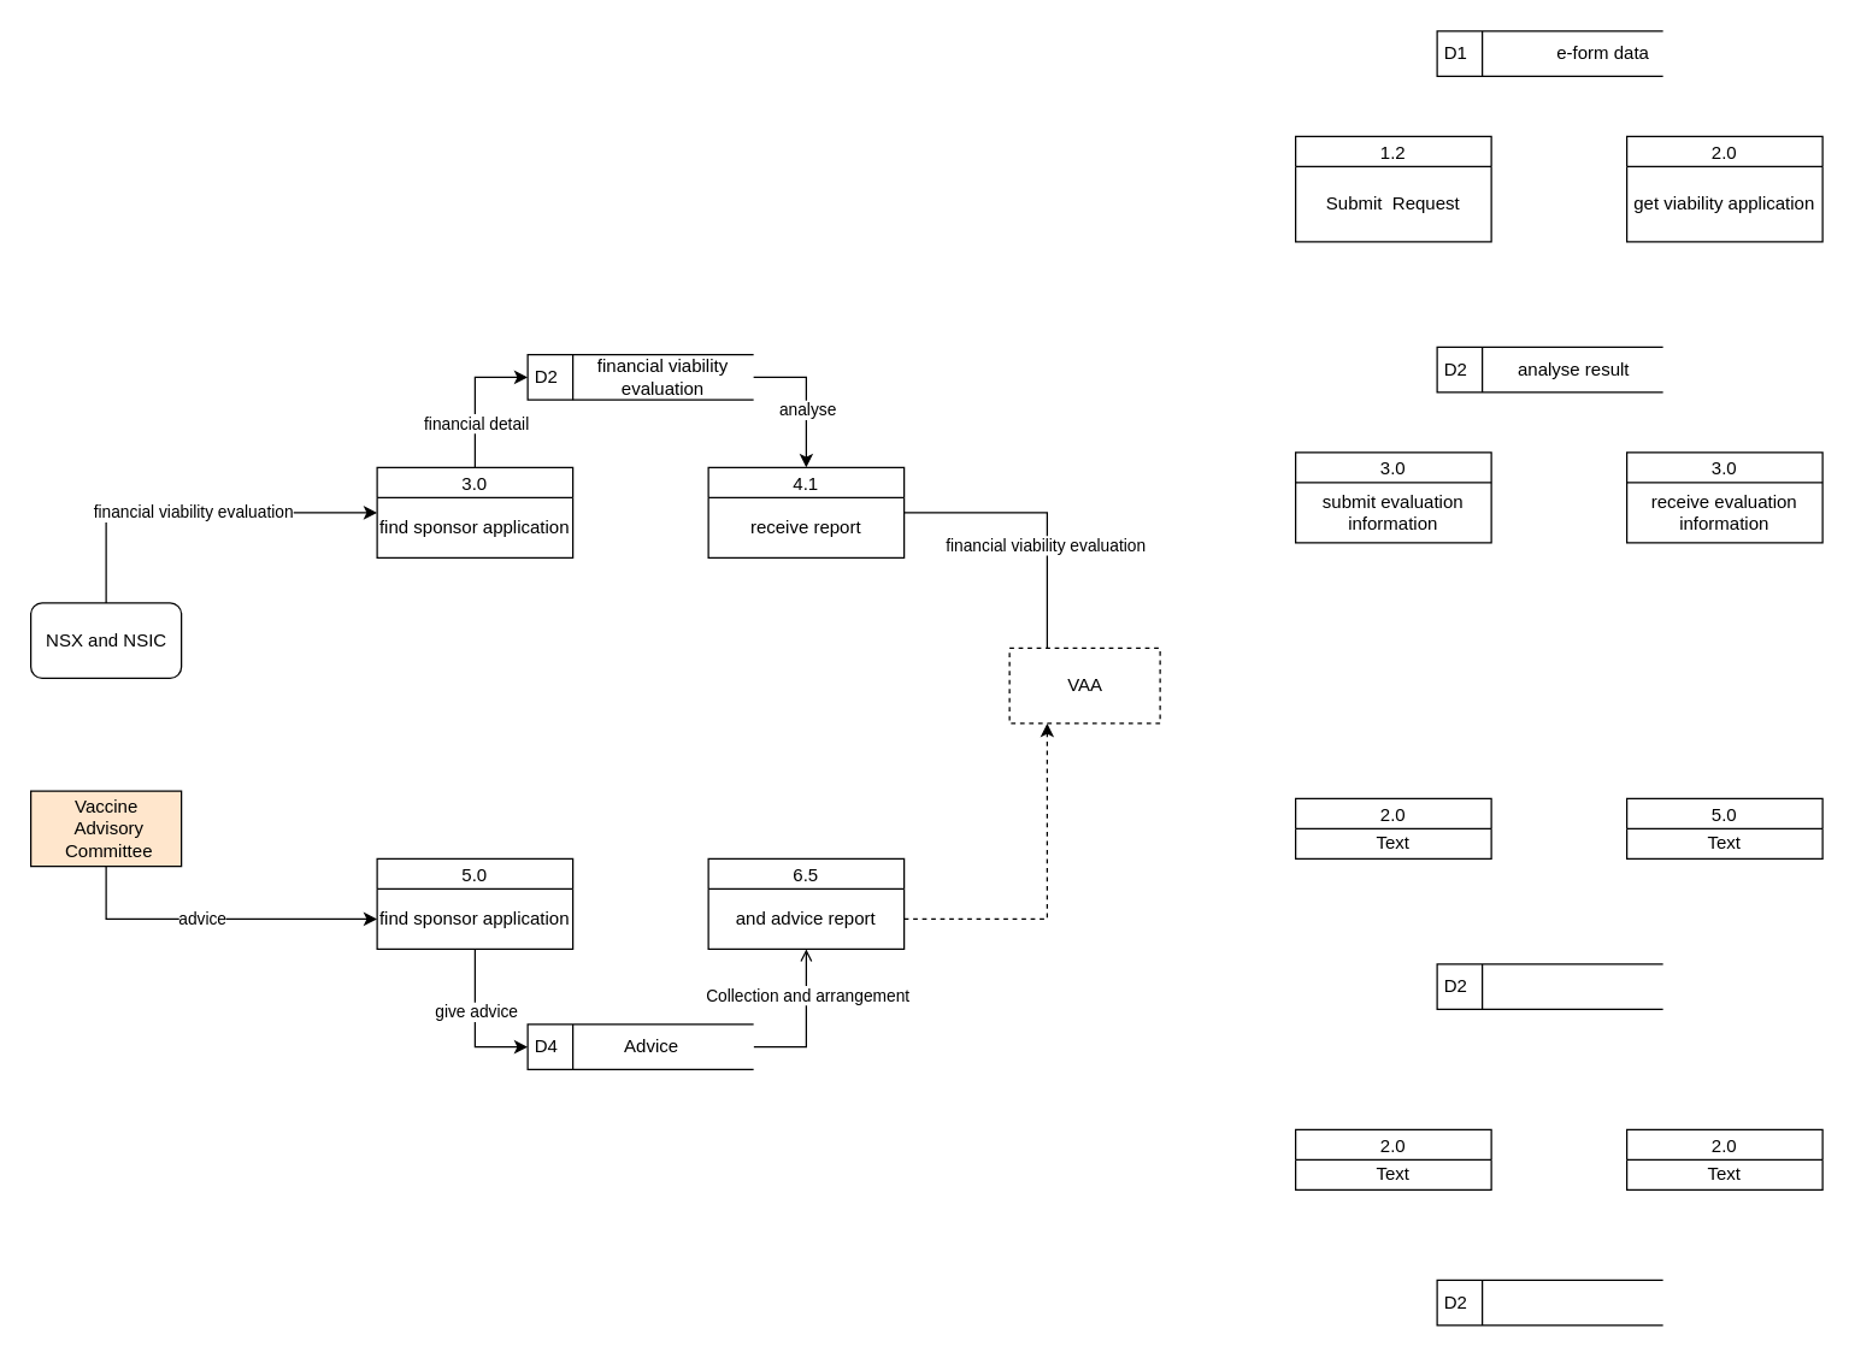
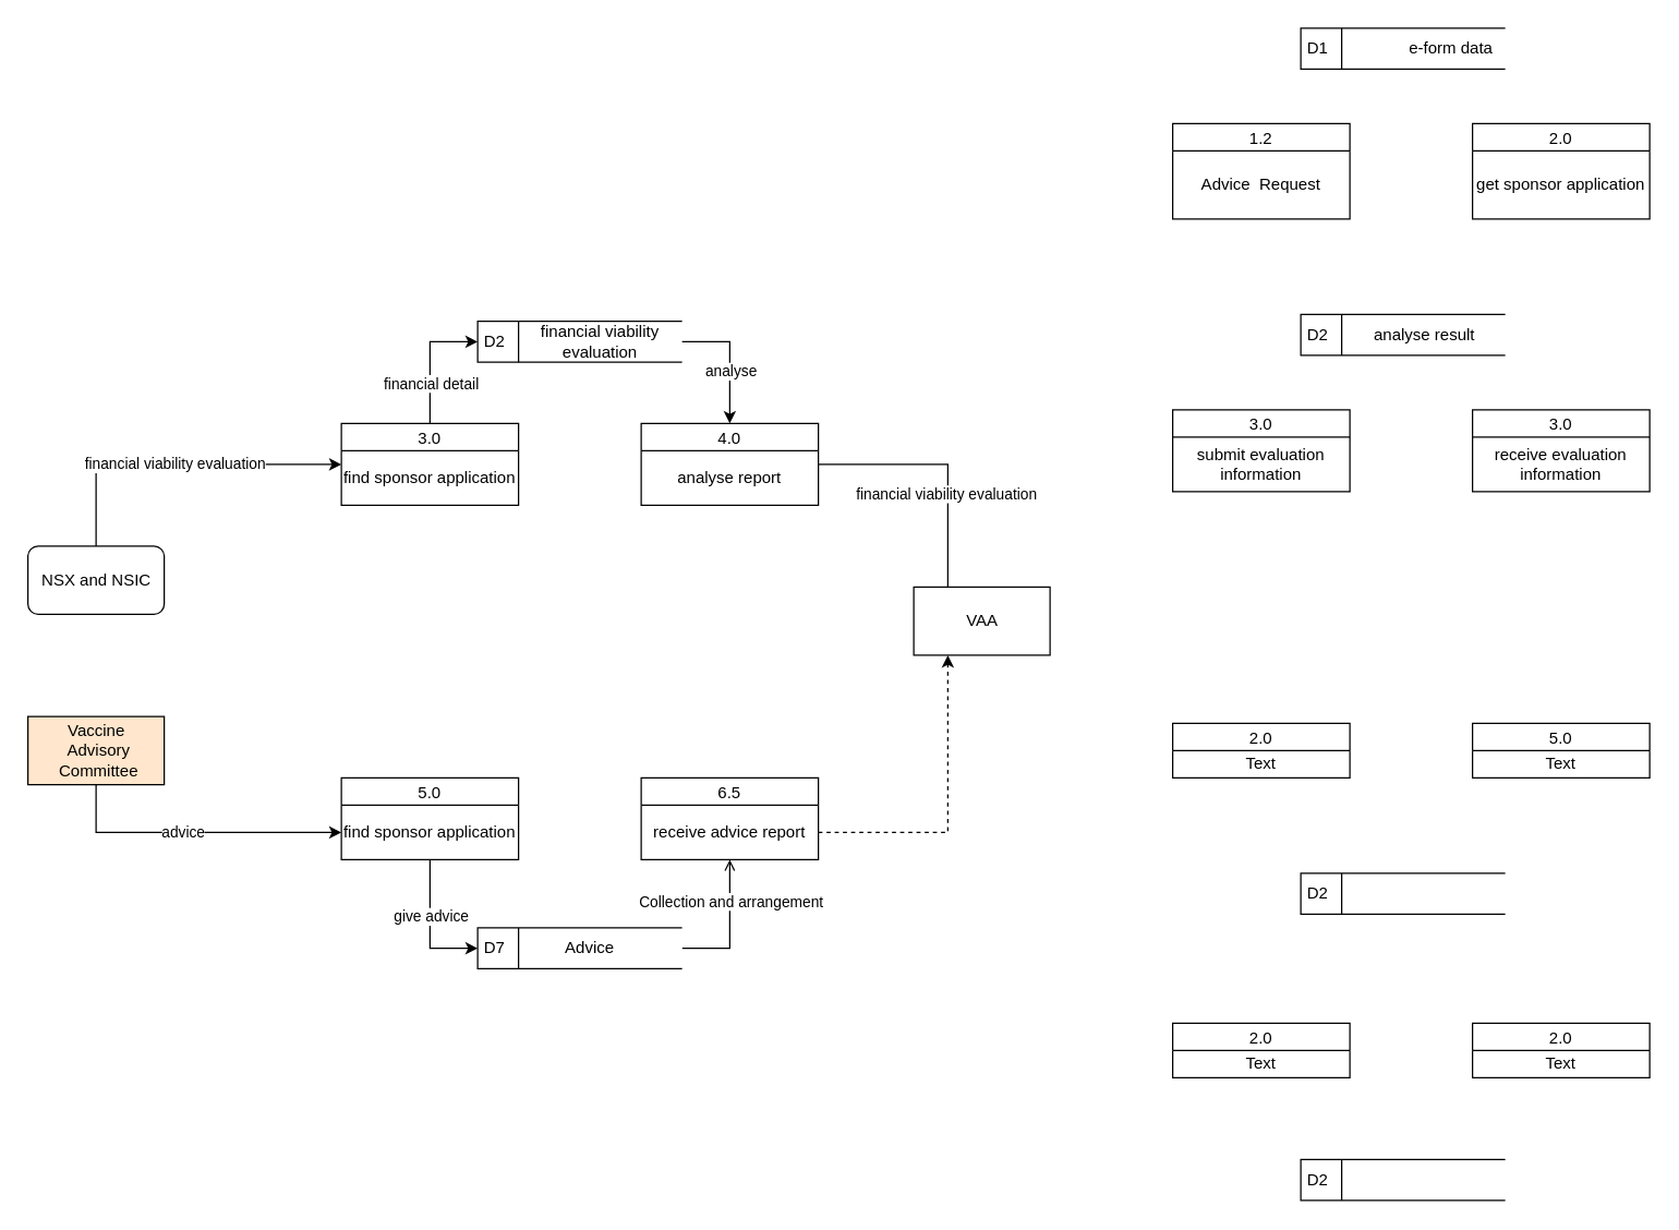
- <mxCell id="3" value="Submit&amp;nbsp; Request" style="text;html=1;strokeColor=none;fillColor=none;align=center;verticalAlign=middle;whiteSpace=wrap;rounded=0;" vertex="1" parent="2"><mxGeometry y="20" width="130" height="50" as="geometry" /></mxCell>
+ <mxCell id="3" value="Advice&amp;nbsp; Request" style="text;html=1;strokeColor=none;fillColor=none;align=center;verticalAlign=middle;whiteSpace=wrap;rounded=0;" vertex="1" parent="2"><mxGeometry y="20" width="130" height="50" as="geometry" /></mxCell>
- <mxCell id="21" value="get viability application" style="text;html=1;strokeColor=none;fillColor=none;align=center;verticalAlign=middle;whiteSpace=wrap;rounded=0;" vertex="1" parent="20"><mxGeometry y="20" width="130" height="50" as="geometry" /></mxCell>
+ <mxCell id="21" value="get sponsor application" style="text;html=1;strokeColor=none;fillColor=none;align=center;verticalAlign=middle;whiteSpace=wrap;rounded=0;" vertex="1" parent="20"><mxGeometry y="20" width="130" height="50" as="geometry" /></mxCell>
- <mxCell id="31" value="4.1" style="swimlane;fontStyle=0;childLayout=stackLayout;horizontal=1;startSize=20;fillColor=#ffffff;horizontalStack=0;resizeParent=1;resizeParentMax=0;resizeLast=0;collapsible=0;marginBottom=0;swimlaneFillColor=#ffffff;" vertex="1" parent="1"><mxGeometry x="470" y="310" width="130" height="60" as="geometry" /></mxCell>
+ <mxCell id="31" value="4.0" style="swimlane;fontStyle=0;childLayout=stackLayout;horizontal=1;startSize=20;fillColor=#ffffff;horizontalStack=0;resizeParent=1;resizeParentMax=0;resizeLast=0;collapsible=0;marginBottom=0;swimlaneFillColor=#ffffff;" vertex="1" parent="1"><mxGeometry x="470" y="310" width="130" height="60" as="geometry" /></mxCell>
- <mxCell id="32" value="receive report" style="text;html=1;strokeColor=none;fillColor=none;align=center;verticalAlign=middle;whiteSpace=wrap;rounded=0;" vertex="1" parent="31"><mxGeometry y="20" width="130" height="40" as="geometry" /></mxCell>
+ <mxCell id="32" value="analyse report" style="text;html=1;strokeColor=none;fillColor=none;align=center;verticalAlign=middle;whiteSpace=wrap;rounded=0;" vertex="1" parent="31"><mxGeometry y="20" width="130" height="40" as="geometry" /></mxCell>
- <mxCell id="5" value="VAA" style="html=1;dashed=1;whitespace=wrap;" vertex="1" parent="1"><mxGeometry x="670" y="430" width="100" height="50" as="geometry" /></mxCell>
+ <mxCell id="5" value="VAA" style="html=1;dashed=0;whitespace=wrap;" vertex="1" parent="1"><mxGeometry x="670" y="430" width="100" height="50" as="geometry" /></mxCell>
- <mxCell id="38" value="and advice report" style="text;html=1;strokeColor=none;fillColor=none;align=center;verticalAlign=middle;whiteSpace=wrap;rounded=0;" vertex="1" parent="37"><mxGeometry y="20" width="130" height="40" as="geometry" /></mxCell>
+ <mxCell id="38" value="receive advice report" style="text;html=1;strokeColor=none;fillColor=none;align=center;verticalAlign=middle;whiteSpace=wrap;rounded=0;" vertex="1" parent="37"><mxGeometry y="20" width="130" height="40" as="geometry" /></mxCell>
- <mxCell id="43" value="D4" style="html=1;dashed=0;whitespace=wrap;shape=mxgraph.dfd.dataStoreID;align=left;spacingLeft=3;points=[[0,0],[0.5,0],[1,0],[0,0.5],[1,0.5],[0,1],[0.5,1],[1,1]];" vertex="1" parent="1"><mxGeometry x="350" y="680" width="150" height="30" as="geometry" /></mxCell>
+ <mxCell id="43" value="D7" style="html=1;dashed=0;whitespace=wrap;shape=mxgraph.dfd.dataStoreID;align=left;spacingLeft=3;points=[[0,0],[0.5,0],[1,0],[0,0.5],[1,0.5],[0,1],[0.5,1],[1,1]];" vertex="1" parent="1"><mxGeometry x="350" y="680" width="150" height="30" as="geometry" /></mxCell>
